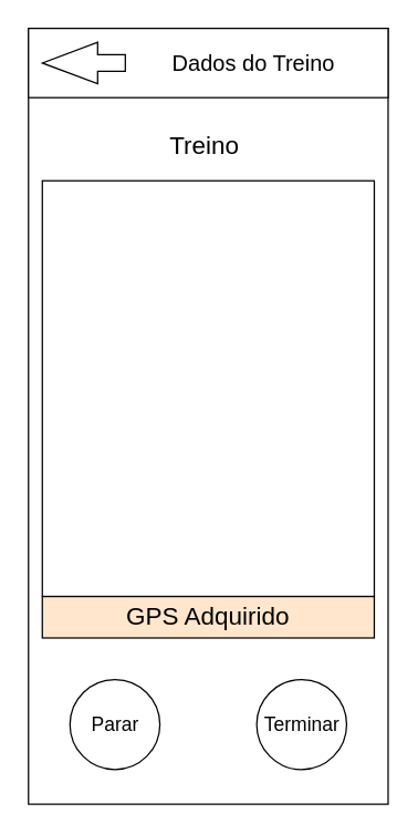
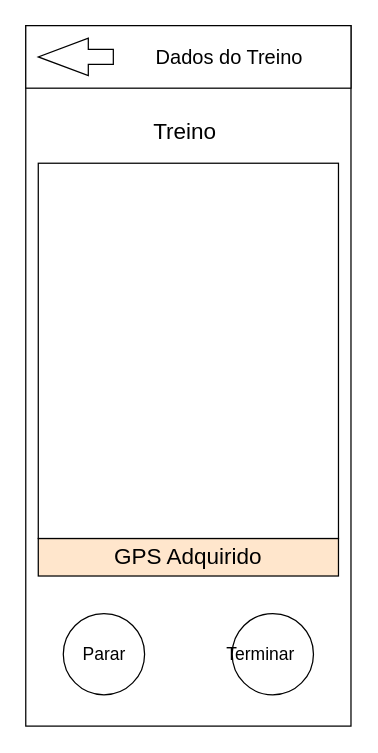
- <mxCell id="10" value="&lt;font style=&quot;font-size: 14px&quot;&gt;Terminar&lt;/font&gt;" style="text;html=1;strokeColor=none;fillColor=none;align=center;verticalAlign=middle;whiteSpace=wrap;rounded=0;" vertex="1" parent="1"><mxGeometry x="197.5" y="512.5" width="40" height="20" as="geometry" /></mxCell>
+ <mxCell id="10" value="&lt;font style=&quot;font-size: 14px&quot;&gt;Terminar&lt;/font&gt;" style="text;html=1;strokeColor=none;fillColor=none;align=center;verticalAlign=middle;whiteSpace=wrap;rounded=0;" vertex="1" parent="1"><mxGeometry x="187.5" y="512.5" width="40" height="20" as="geometry" /></mxCell>
